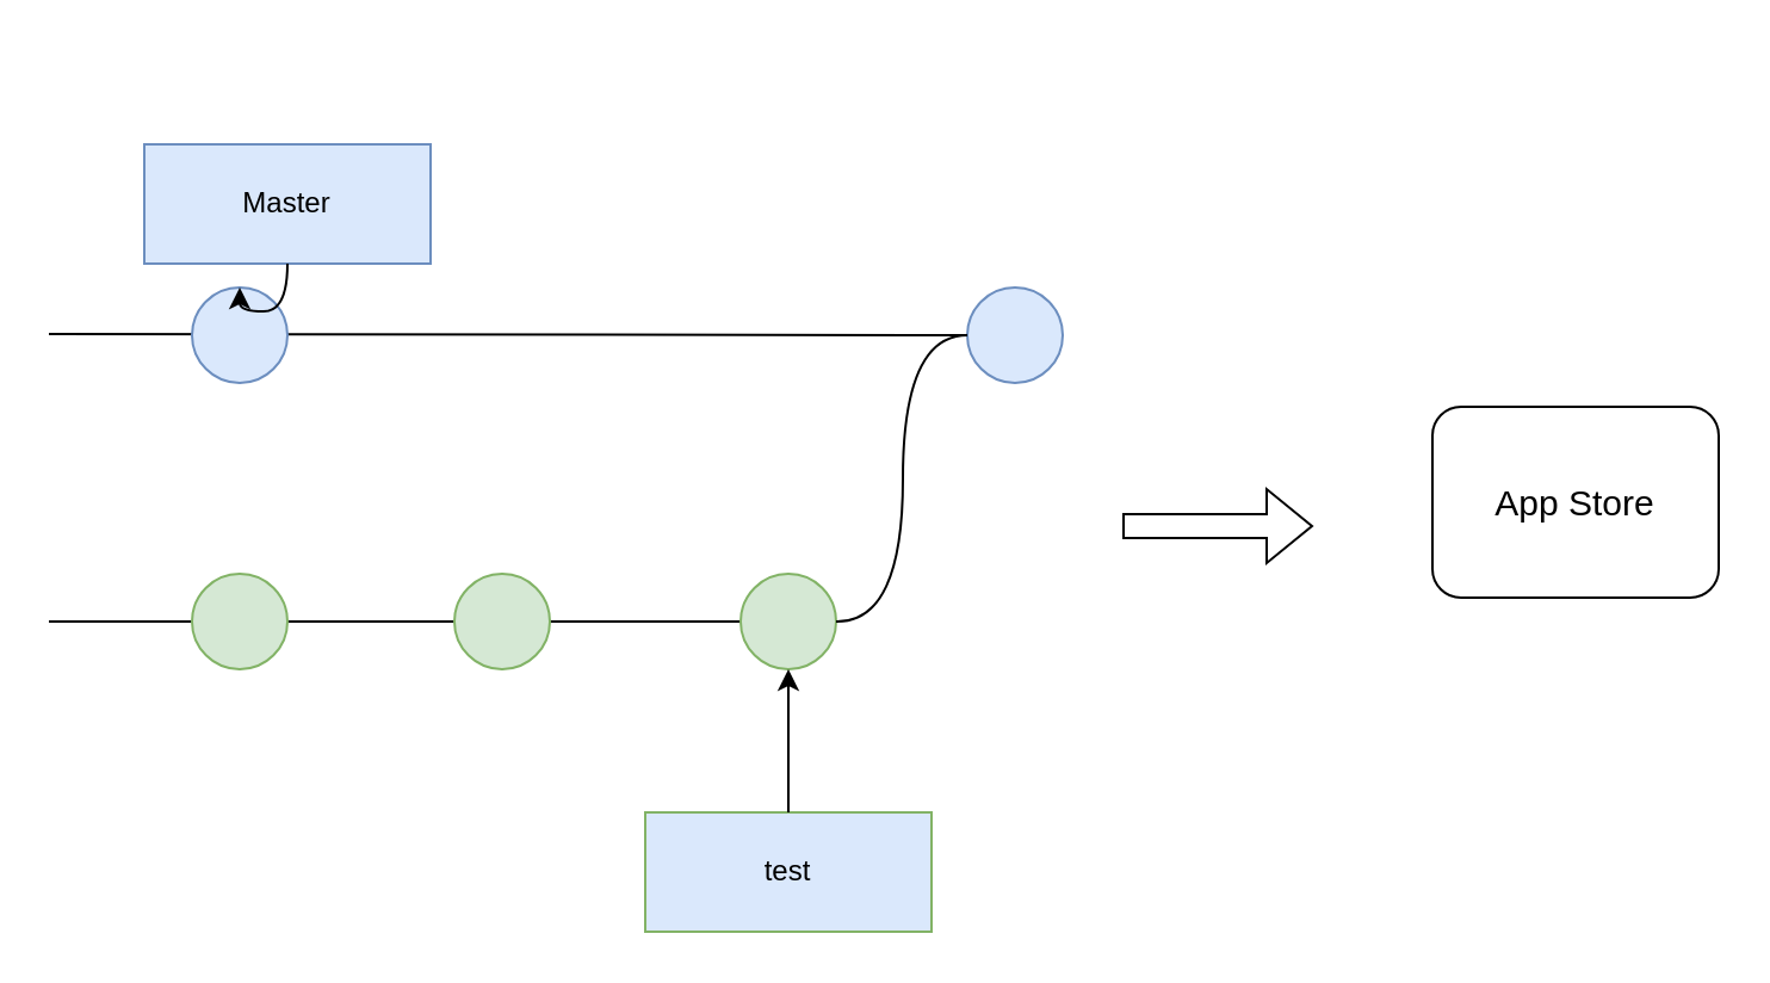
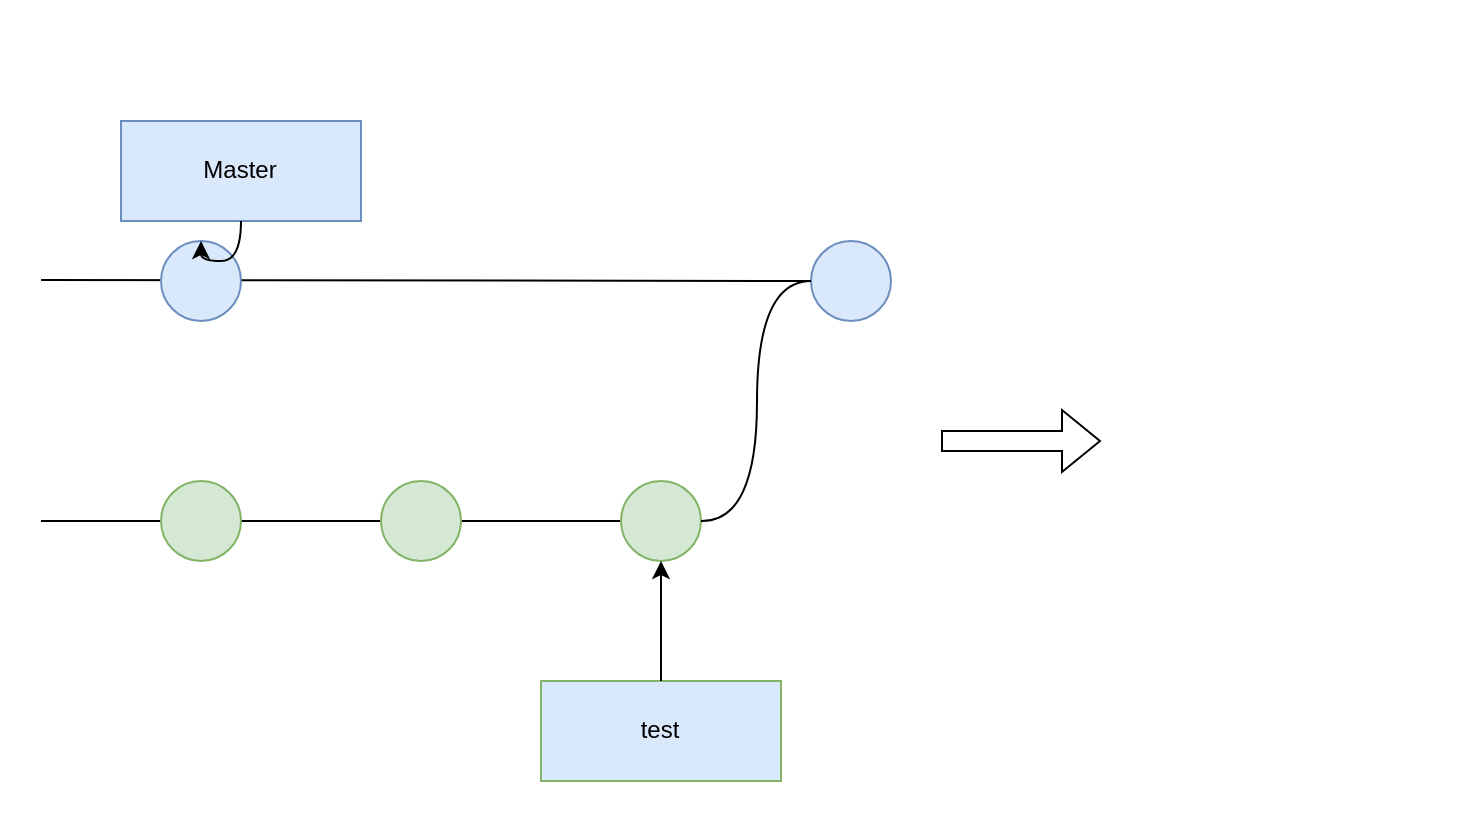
- <mxCell id="17" value="&lt;div style=&quot;font-size: 15px;&quot;&gt;&lt;font style=&quot;font-size: 15px;&quot;&gt;App Store&lt;/font&gt;&lt;/div&gt;" style="rounded=1;whiteSpace=wrap;html=1;" vertex="1" parent="1"><mxGeometry x="600" y="170" width="120" height="80" as="geometry" /></mxCell>
